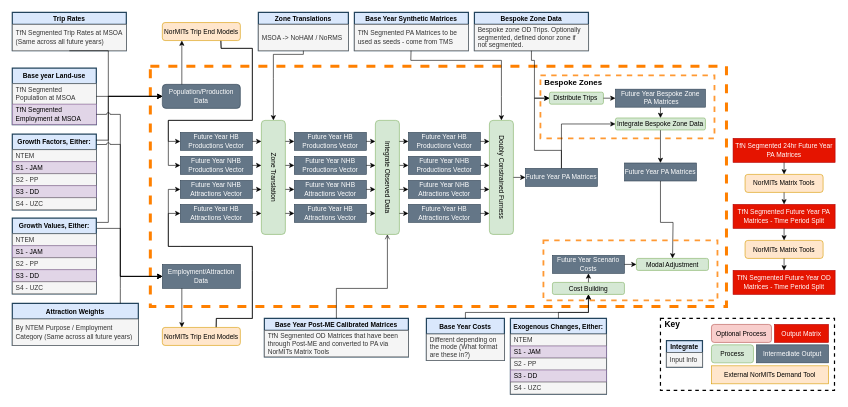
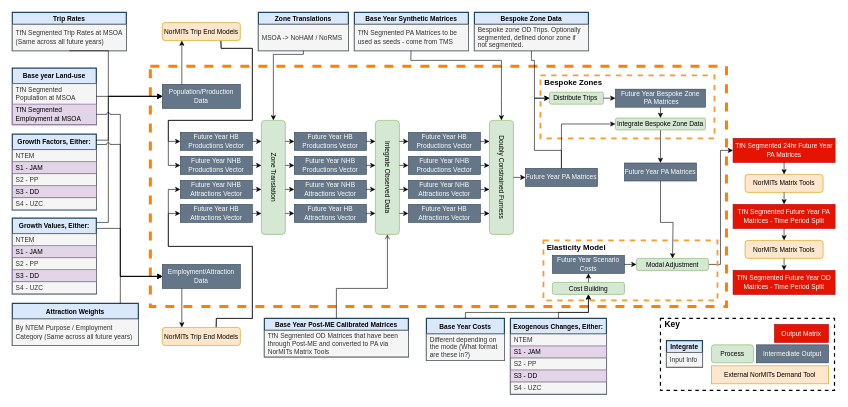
- <mxCell id="38" value="Population/Production Data" style="whiteSpace=wrap;html=1;strokeWidth=1;fillColor=#647687;strokeColor=#314354;fontSize=11;fontColor=#ffffff;rounded=1;" parent="1" vertex="1"><mxGeometry x="270" y="140" width="130" height="40" as="geometry" /></mxCell>
+ <mxCell id="38" value="Population/Production Data" style="rounded=0;whiteSpace=wrap;html=1;strokeWidth=1;fillColor=#647687;strokeColor=#314354;fontSize=11;fontColor=#ffffff;" parent="1" vertex="1"><mxGeometry x="270" y="140" width="130" height="40" as="geometry" /></mxCell>
+ <mxCell id="47" value="" style="endArrow=classic;html=1;fontSize=11;exitX=1;exitY=0.5;exitDx=0;exitDy=0;entryX=0;entryY=0.5;entryDx=0;entryDy=0;rounded=0;" parent="1" source="135" target="53" edge="1"><mxGeometry width="50" height="50" relative="1" as="geometry"><mxPoint x="910" y="310" as="sourcePoint" /><mxPoint x="910" y="475" as="targetPoint" /><Array as="points"><mxPoint x="1200" y="440" /><mxPoint x="1200" y="250" /></Array></mxGeometry></mxCell>
+ <mxCell id="136" value="&lt;font size=&quot;1&quot;&gt;&lt;b style=&quot;font-size: 13px&quot;&gt;Elasticity Model&lt;/b&gt;&lt;/font&gt;" style="text;html=1;strokeColor=none;fillColor=none;align=center;verticalAlign=middle;whiteSpace=wrap;rounded=0;dashed=1;fontSize=11;" parent="133" vertex="1"><mxGeometry x="5" y="1" width="110" height="20" as="geometry" /></mxCell>
- <mxCell id="129" value="&lt;font style=&quot;font-size: 11px&quot;&gt;Optional Process&lt;/font&gt;" style="rounded=1;whiteSpace=wrap;html=1;fillColor=#f8cecc;strokeColor=#b85450;" parent="123" vertex="1"><mxGeometry x="85" y="10" width="100" height="30" as="geometry" /></mxCell>
